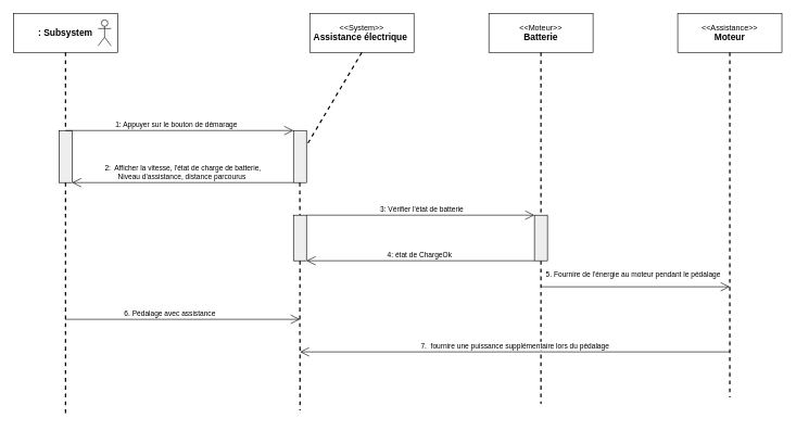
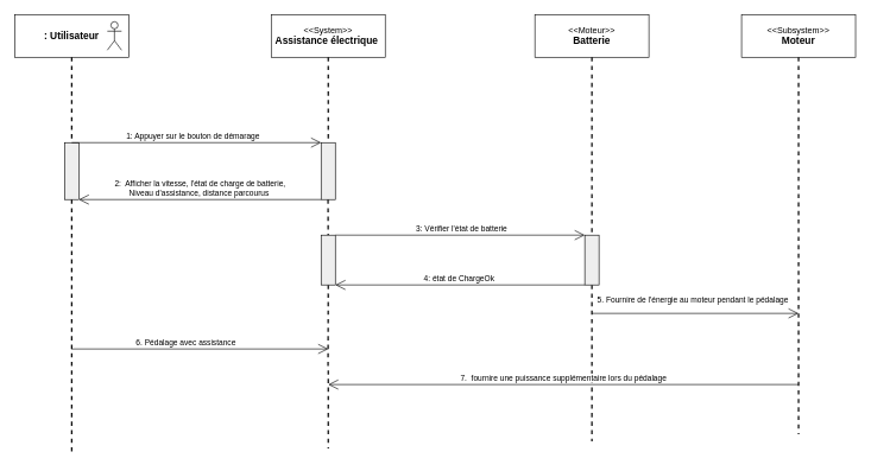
- <mxCell id="3" value="&lt;b&gt;&lt;font style=&quot;font-size: 14px;&quot;&gt;: Subsystem&lt;/font&gt;&lt;/b&gt;" style="shape=rect;html=1;whiteSpace=wrap;align=center;" parent="1" vertex="1"><mxGeometry x="20" y="20" width="160" height="60" as="geometry" /></mxCell>
+ <mxCell id="3" value="&lt;b&gt;&lt;font style=&quot;font-size: 14px;&quot;&gt;: Utilisateur&lt;/font&gt;&lt;/b&gt;" style="shape=rect;html=1;whiteSpace=wrap;align=center;" parent="1" vertex="1"><mxGeometry x="20" y="20" width="160" height="60" as="geometry" /></mxCell>
- <mxCell id="12" value="&amp;lt;&amp;lt;System&amp;gt;&amp;gt;&lt;br&gt;&lt;b&gt;&lt;font style=&quot;font-size: 14px;&quot;&gt;Assistance électrique&amp;nbsp;&lt;/font&gt;&lt;/b&gt;" style="shape=rect;html=1;whiteSpace=wrap;align=center;" parent="1" vertex="1"><mxGeometry x="475" y="20" width="160" height="60" as="geometry" /></mxCell>
+ <mxCell id="12" value="&amp;lt;&amp;lt;System&amp;gt;&amp;gt;&lt;br&gt;&lt;b&gt;&lt;font style=&quot;font-size: 14px;&quot;&gt;Assistance électrique&amp;nbsp;&lt;/font&gt;&lt;/b&gt;" style="shape=rect;html=1;whiteSpace=wrap;align=center;" parent="1" vertex="1"><mxGeometry x="380" y="20" width="160" height="60" as="geometry" /></mxCell>
- <mxCell id="5" value="&amp;lt;&amp;lt;Assistance&amp;gt;&amp;gt;&lt;br&gt;&lt;b&gt;&lt;font style=&quot;font-size: 14px;&quot;&gt;Moteur&lt;/font&gt;&lt;/b&gt;" style="shape=rect;html=1;whiteSpace=wrap;align=center;" parent="1" vertex="1"><mxGeometry x="1040" y="20" width="160" height="60" as="geometry" /></mxCell>
+ <mxCell id="5" value="&amp;lt;&amp;lt;Subsystem&amp;gt;&amp;gt;&lt;br&gt;&lt;b&gt;&lt;font style=&quot;font-size: 14px;&quot;&gt;Moteur&lt;/font&gt;&lt;/b&gt;" style="shape=rect;html=1;whiteSpace=wrap;align=center;" parent="1" vertex="1"><mxGeometry x="1040" y="20" width="160" height="60" as="geometry" /></mxCell>
